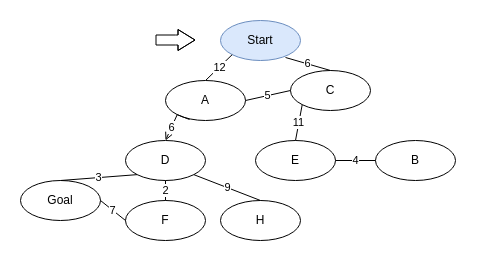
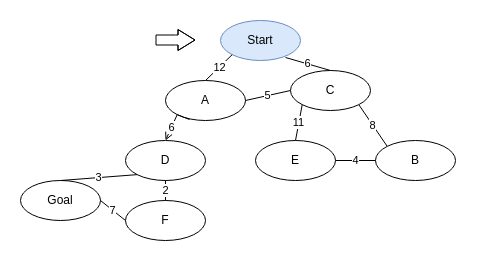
+ <mxCell id="5" value="8" style="orthogonalLoop=1;jettySize=auto;html=1;exitX=1;exitY=1;exitDx=0;exitDy=0;entryX=0;entryY=0;entryDx=0;entryDy=0;rounded=0;sketch=0;shadow=0;endArrow=none;endFill=0;" edge="1" parent="1" source="6" target="8"><mxGeometry relative="1" as="geometry" /></mxCell>
- <mxCell id="16" value="9" style="orthogonalLoop=1;jettySize=auto;html=1;exitX=1;exitY=1;exitDx=0;exitDy=0;entryX=0.5;entryY=0;entryDx=0;entryDy=0;rounded=0;sketch=0;shadow=0;endArrow=none;endFill=0;" edge="1" parent="1" source="10" target="9"><mxGeometry relative="1" as="geometry"><mxPoint x="205.004" y="168.282" as="sourcePoint" /><mxPoint x="268.436" y="199.998" as="targetPoint" /></mxGeometry></mxCell>
- <mxCell id="9" value="H" style="ellipse;whiteSpace=wrap;html=1;" vertex="1" parent="1"><mxGeometry x="220" y="200" width="80" height="40" as="geometry" /></mxCell>
